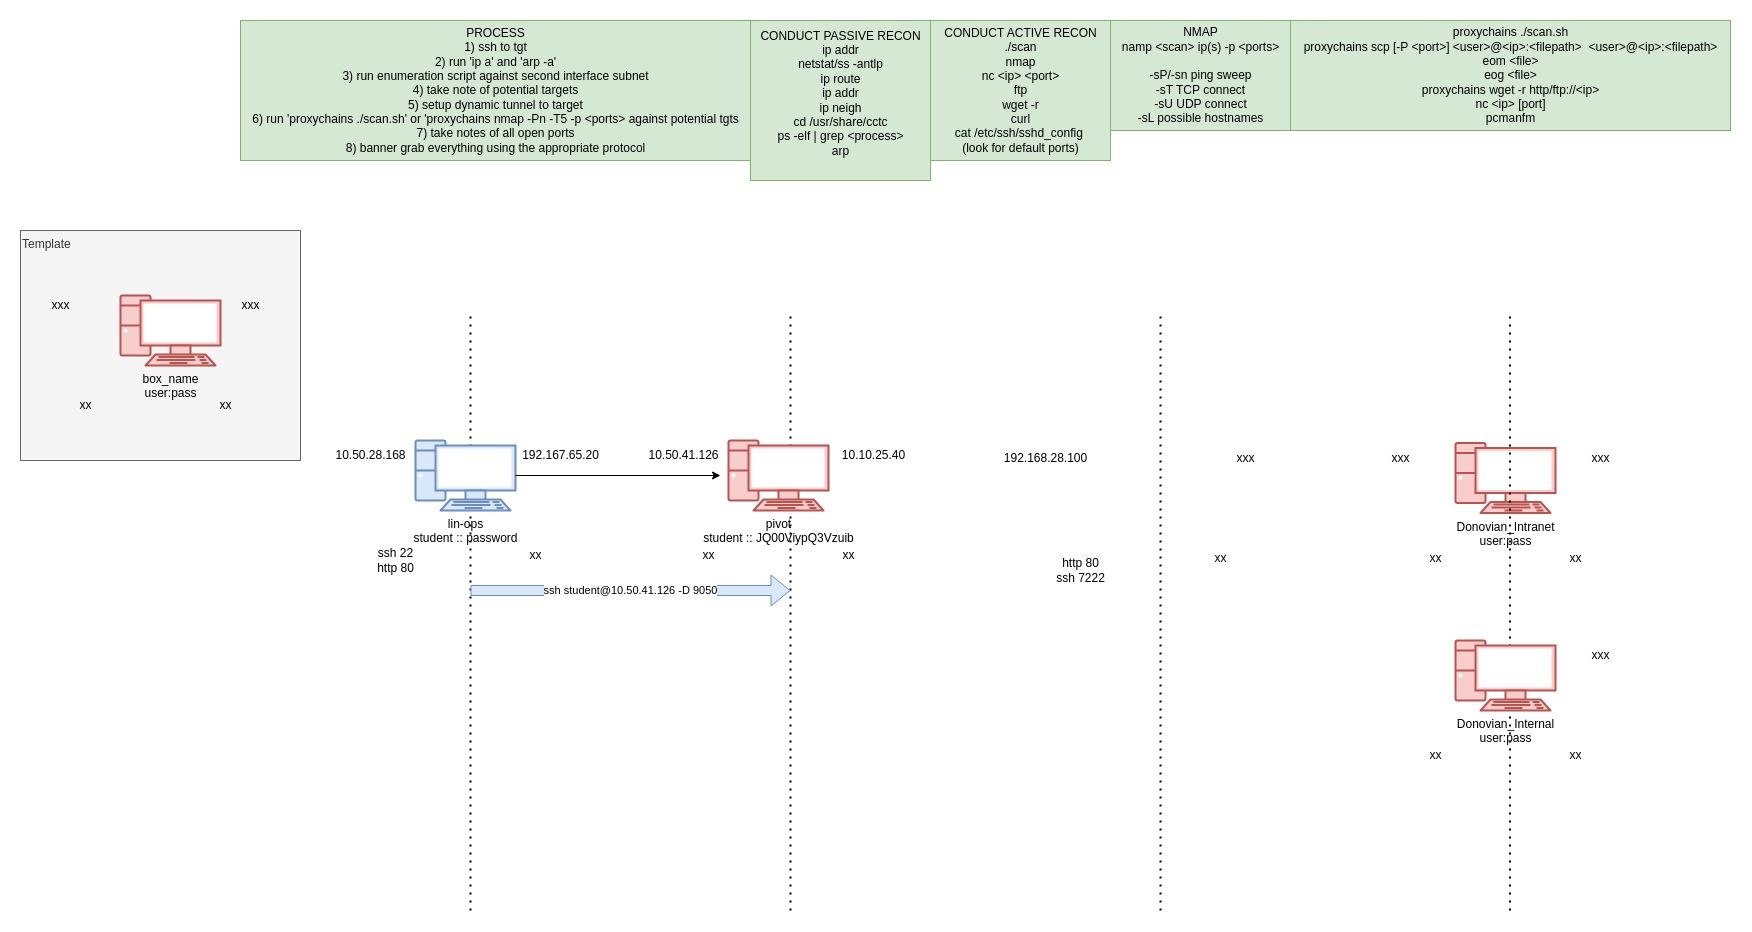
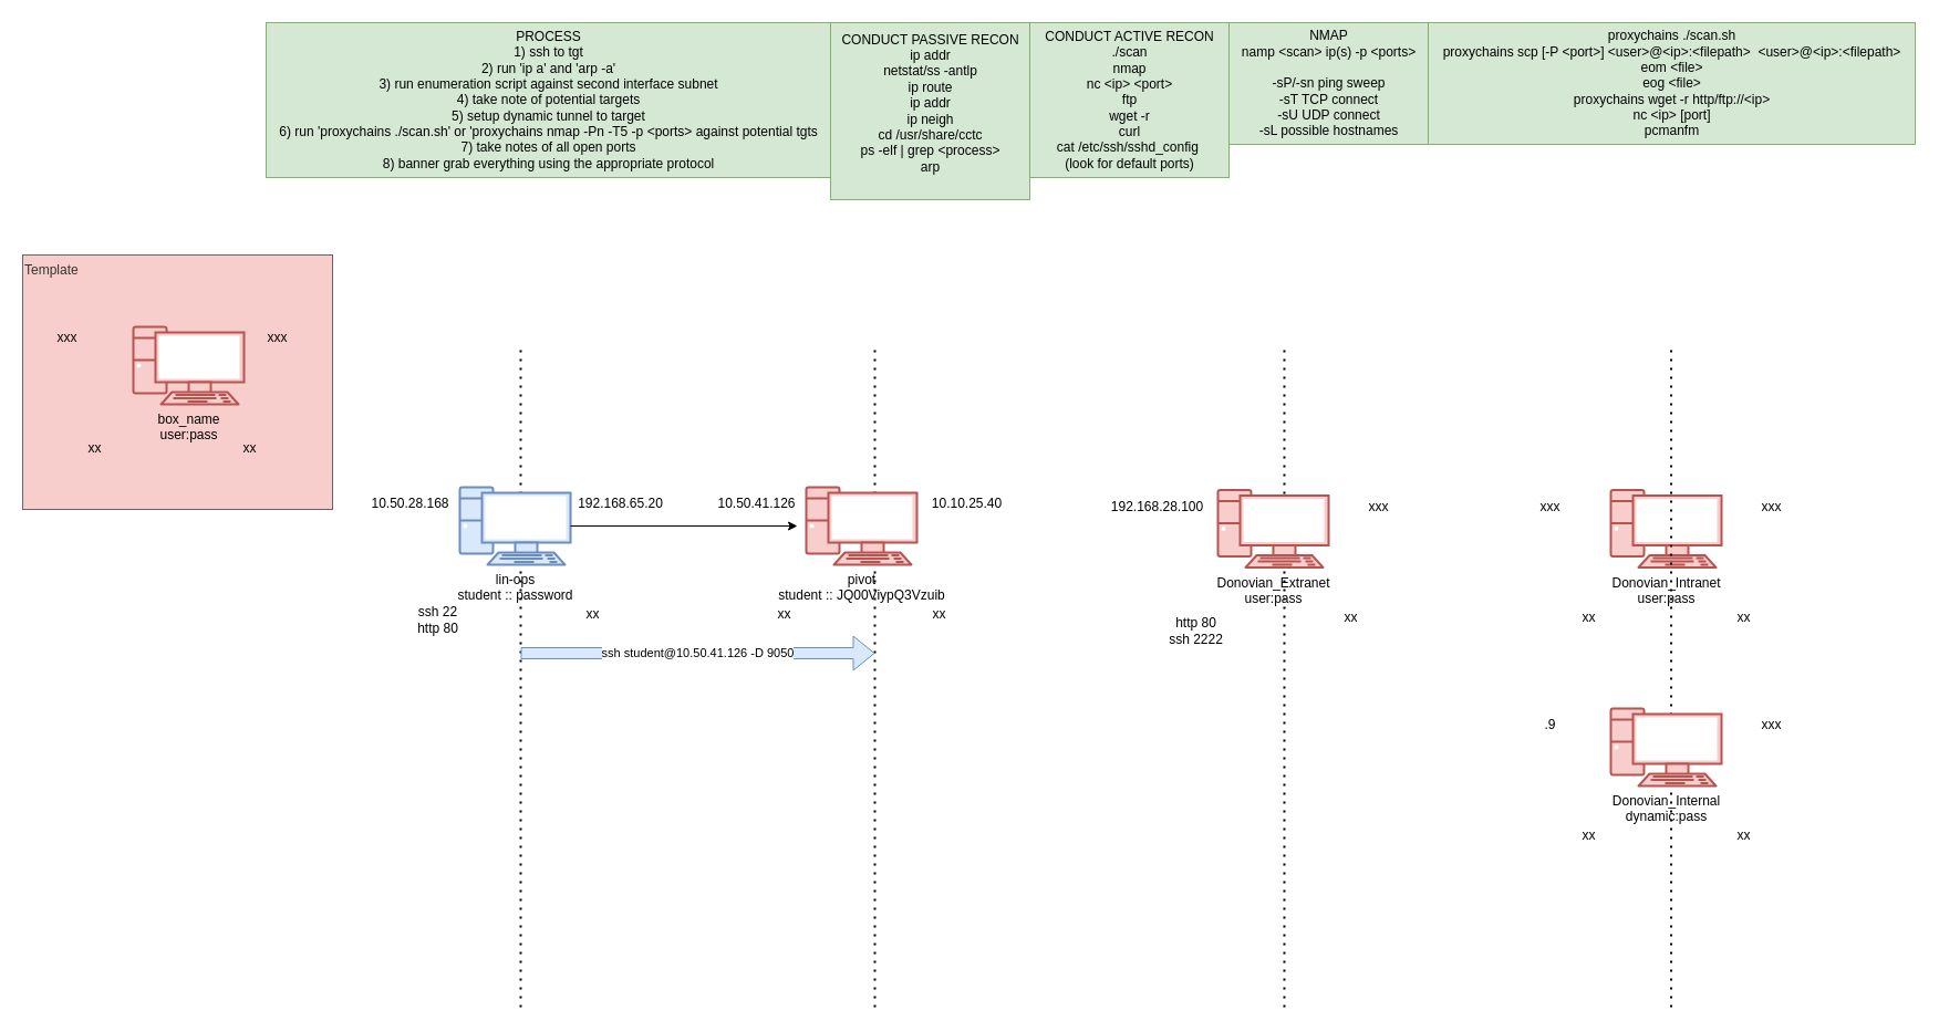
- <mxCell id="5" value="Template" style="whiteSpace=wrap;html=1;verticalAlign=top;align=left;fillColor=#f5f5f5;fontColor=#333333;strokeColor=#666666;" parent="1" vertex="1"><mxGeometry x="20" width="280" height="230" as="geometry" y="230" /></mxCell>
+ <mxCell id="5" value="Template" style="whiteSpace=wrap;html=1;verticalAlign=top;align=left;fillColor=#f8cecc;fontColor=#333333;strokeColor=#666666;" parent="1" vertex="1"><mxGeometry x="20" width="280" height="230" as="geometry" y="230" /></mxCell>
- <mxCell id="17" value="192.167.65.20" style="text;html=1;align=center;verticalAlign=middle;resizable=0;points=[];autosize=1;strokeColor=none;fillColor=none;" parent="14" vertex="1"><mxGeometry x="130" width="100" height="30" as="geometry" /></mxCell>
+ <mxCell id="17" value="192.168.65.20" style="text;html=1;align=center;verticalAlign=middle;resizable=0;points=[];autosize=1;strokeColor=none;fillColor=none;" parent="14" vertex="1"><mxGeometry x="130" width="100" height="30" as="geometry" /></mxCell>
+ <mxCell id="35" value="Donovian_Extranet&lt;div&gt;user:pass&lt;/div&gt;" style="verticalAlign=top;verticalLabelPosition=bottom;labelPosition=center;align=center;html=1;outlineConnect=0;fillColor=#f8cecc;strokeColor=#b85450;gradientDirection=north;strokeWidth=2;shape=mxgraph.networks.pc;" vertex="1" parent="34"><mxGeometry x="35" width="100" height="70" as="geometry" /></mxCell>
- <mxCell id="46" value="http 80&lt;div&gt;ssh 7222&lt;/div&gt;" style="text;html=1;align=center;verticalAlign=middle;resizable=0;points=[];autosize=1;strokeColor=none;fillColor=none;" vertex="1" parent="1"><mxGeometry x="1045" y="550" width="70" height="40" as="geometry" /></mxCell>
+ <mxCell id="46" value="http 80&lt;div&gt;ssh 2222&lt;/div&gt;" style="text;html=1;align=center;verticalAlign=middle;resizable=0;points=[];autosize=1;strokeColor=none;fillColor=none;" vertex="1" parent="1"><mxGeometry x="1045" y="550" width="70" height="40" as="geometry" /></mxCell>
+ <mxCell id="50" value=".9" style="text;html=1;align=center;verticalAlign=middle;resizable=0;points=[];autosize=1;strokeColor=none;fillColor=none;" vertex="1" parent="49"><mxGeometry width="30" height="30" as="geometry" /></mxCell>
- <mxCell id="52" value="Donovian_Internal&lt;div&gt;user:pass&lt;/div&gt;" style="verticalAlign=top;verticalLabelPosition=bottom;labelPosition=center;align=center;html=1;outlineConnect=0;fillColor=#f8cecc;strokeColor=#b85450;gradientDirection=north;strokeWidth=2;shape=mxgraph.networks.pc;" vertex="1" parent="51"><mxGeometry x="35" width="100" height="70" as="geometry" /></mxCell>
+ <mxCell id="52" value="Donovian_Internal&lt;div&gt;dynamic:pass&lt;/div&gt;" style="verticalAlign=top;verticalLabelPosition=bottom;labelPosition=center;align=center;html=1;outlineConnect=0;fillColor=#f8cecc;strokeColor=#b85450;gradientDirection=north;strokeWidth=2;shape=mxgraph.networks.pc;" vertex="1" parent="51"><mxGeometry x="35" width="100" height="70" as="geometry" /></mxCell>
